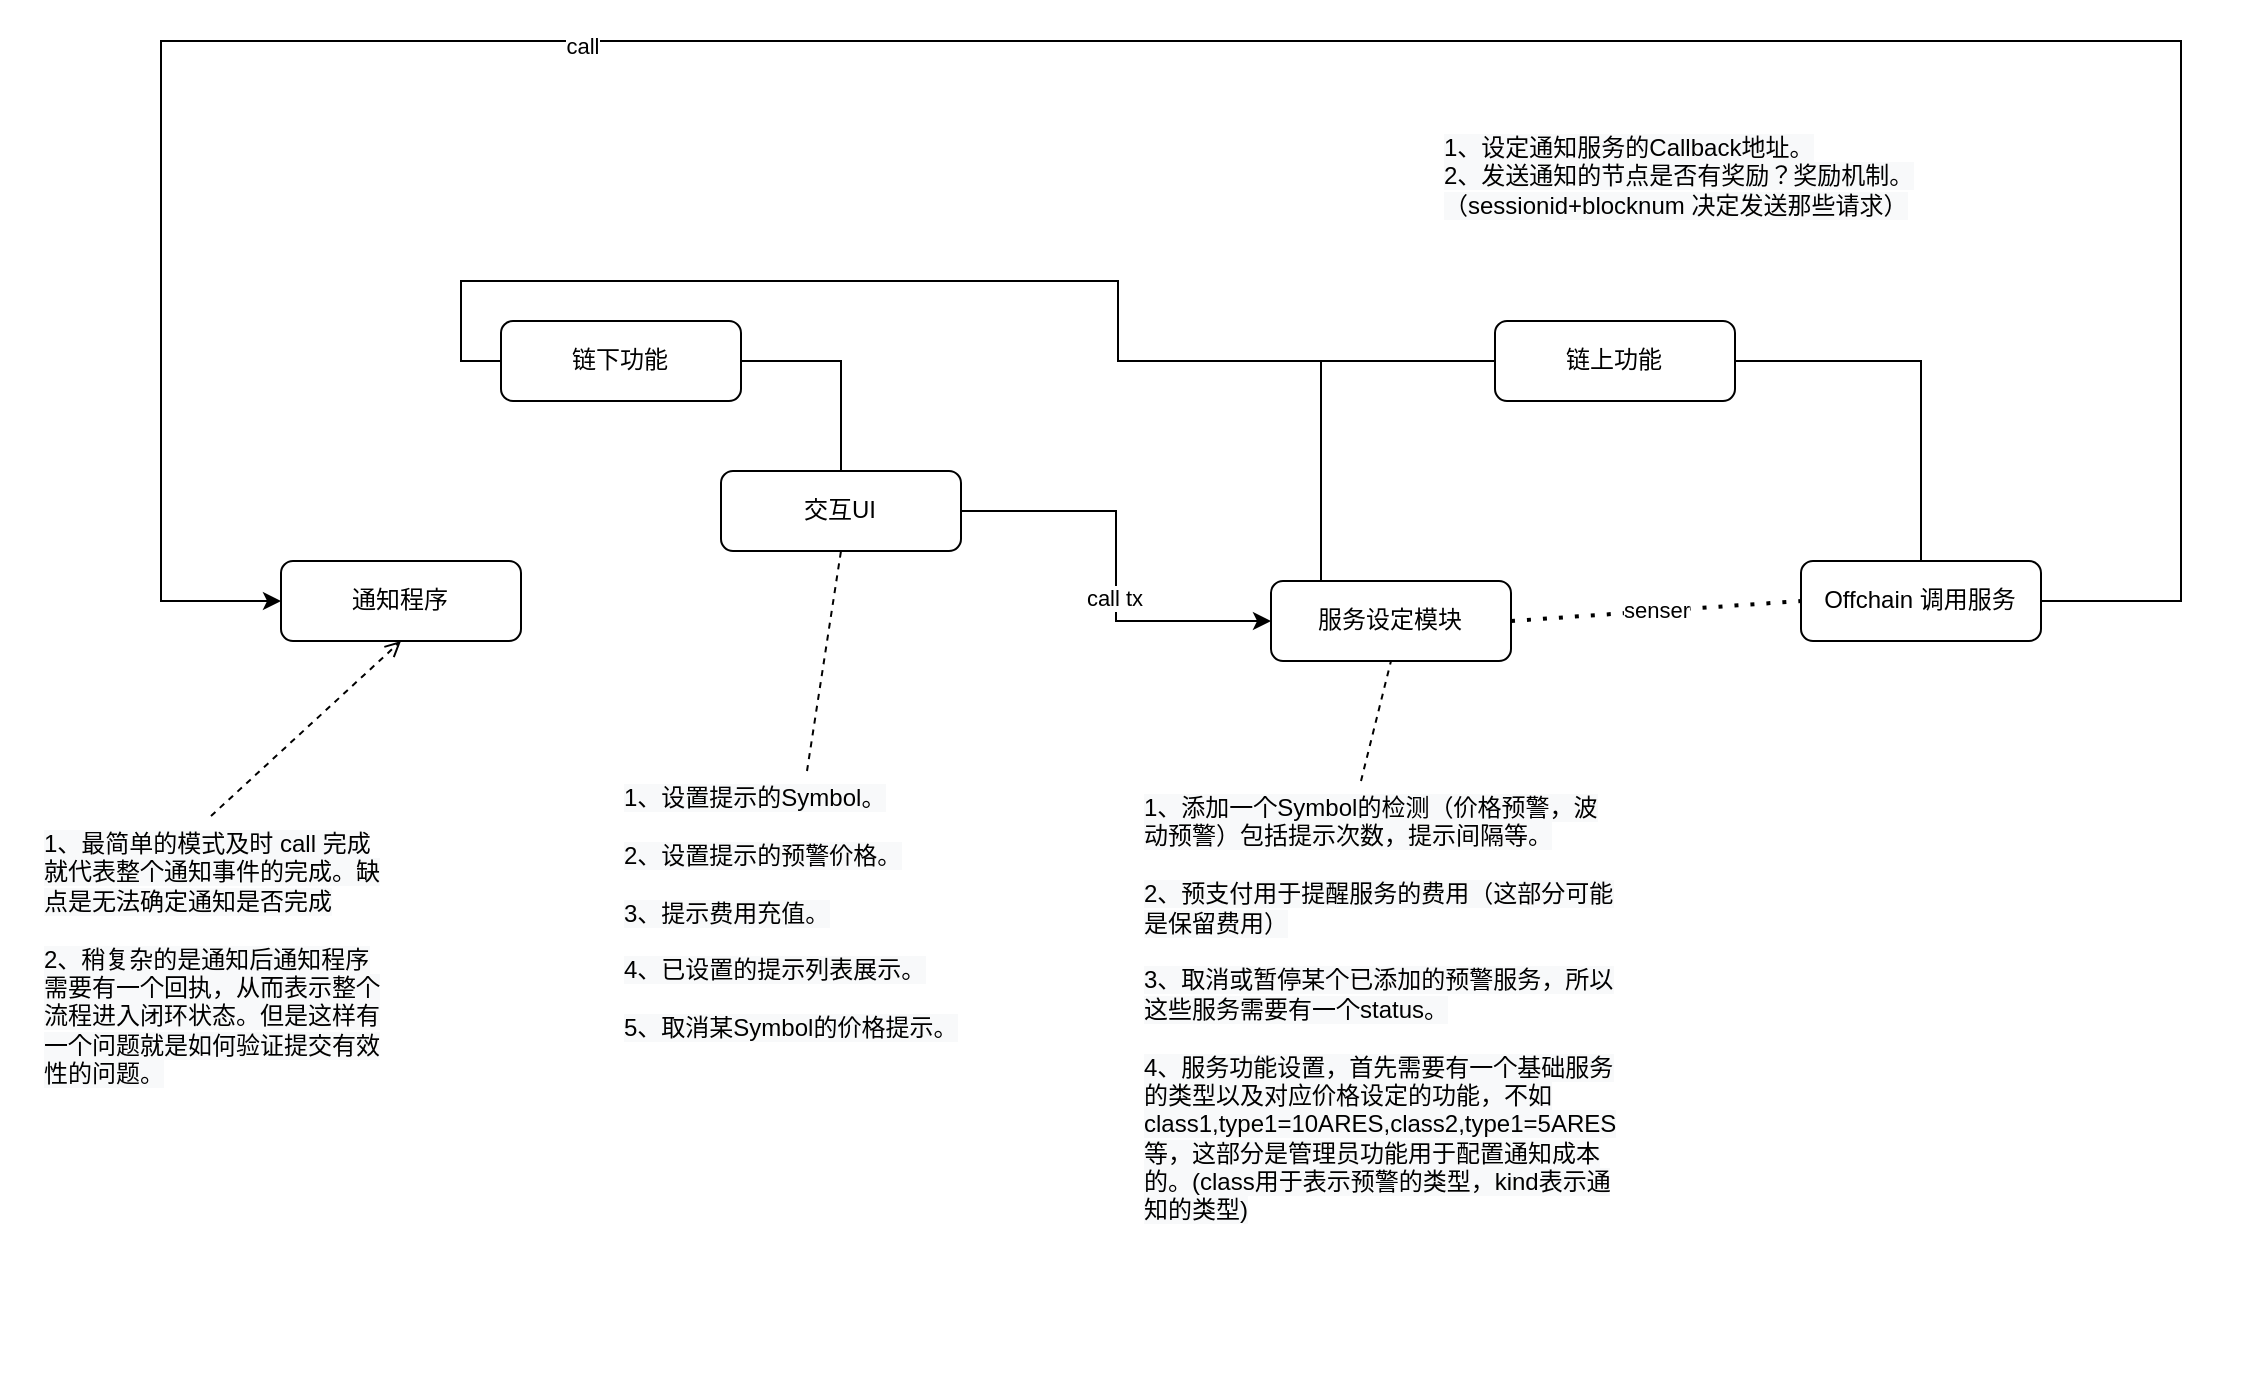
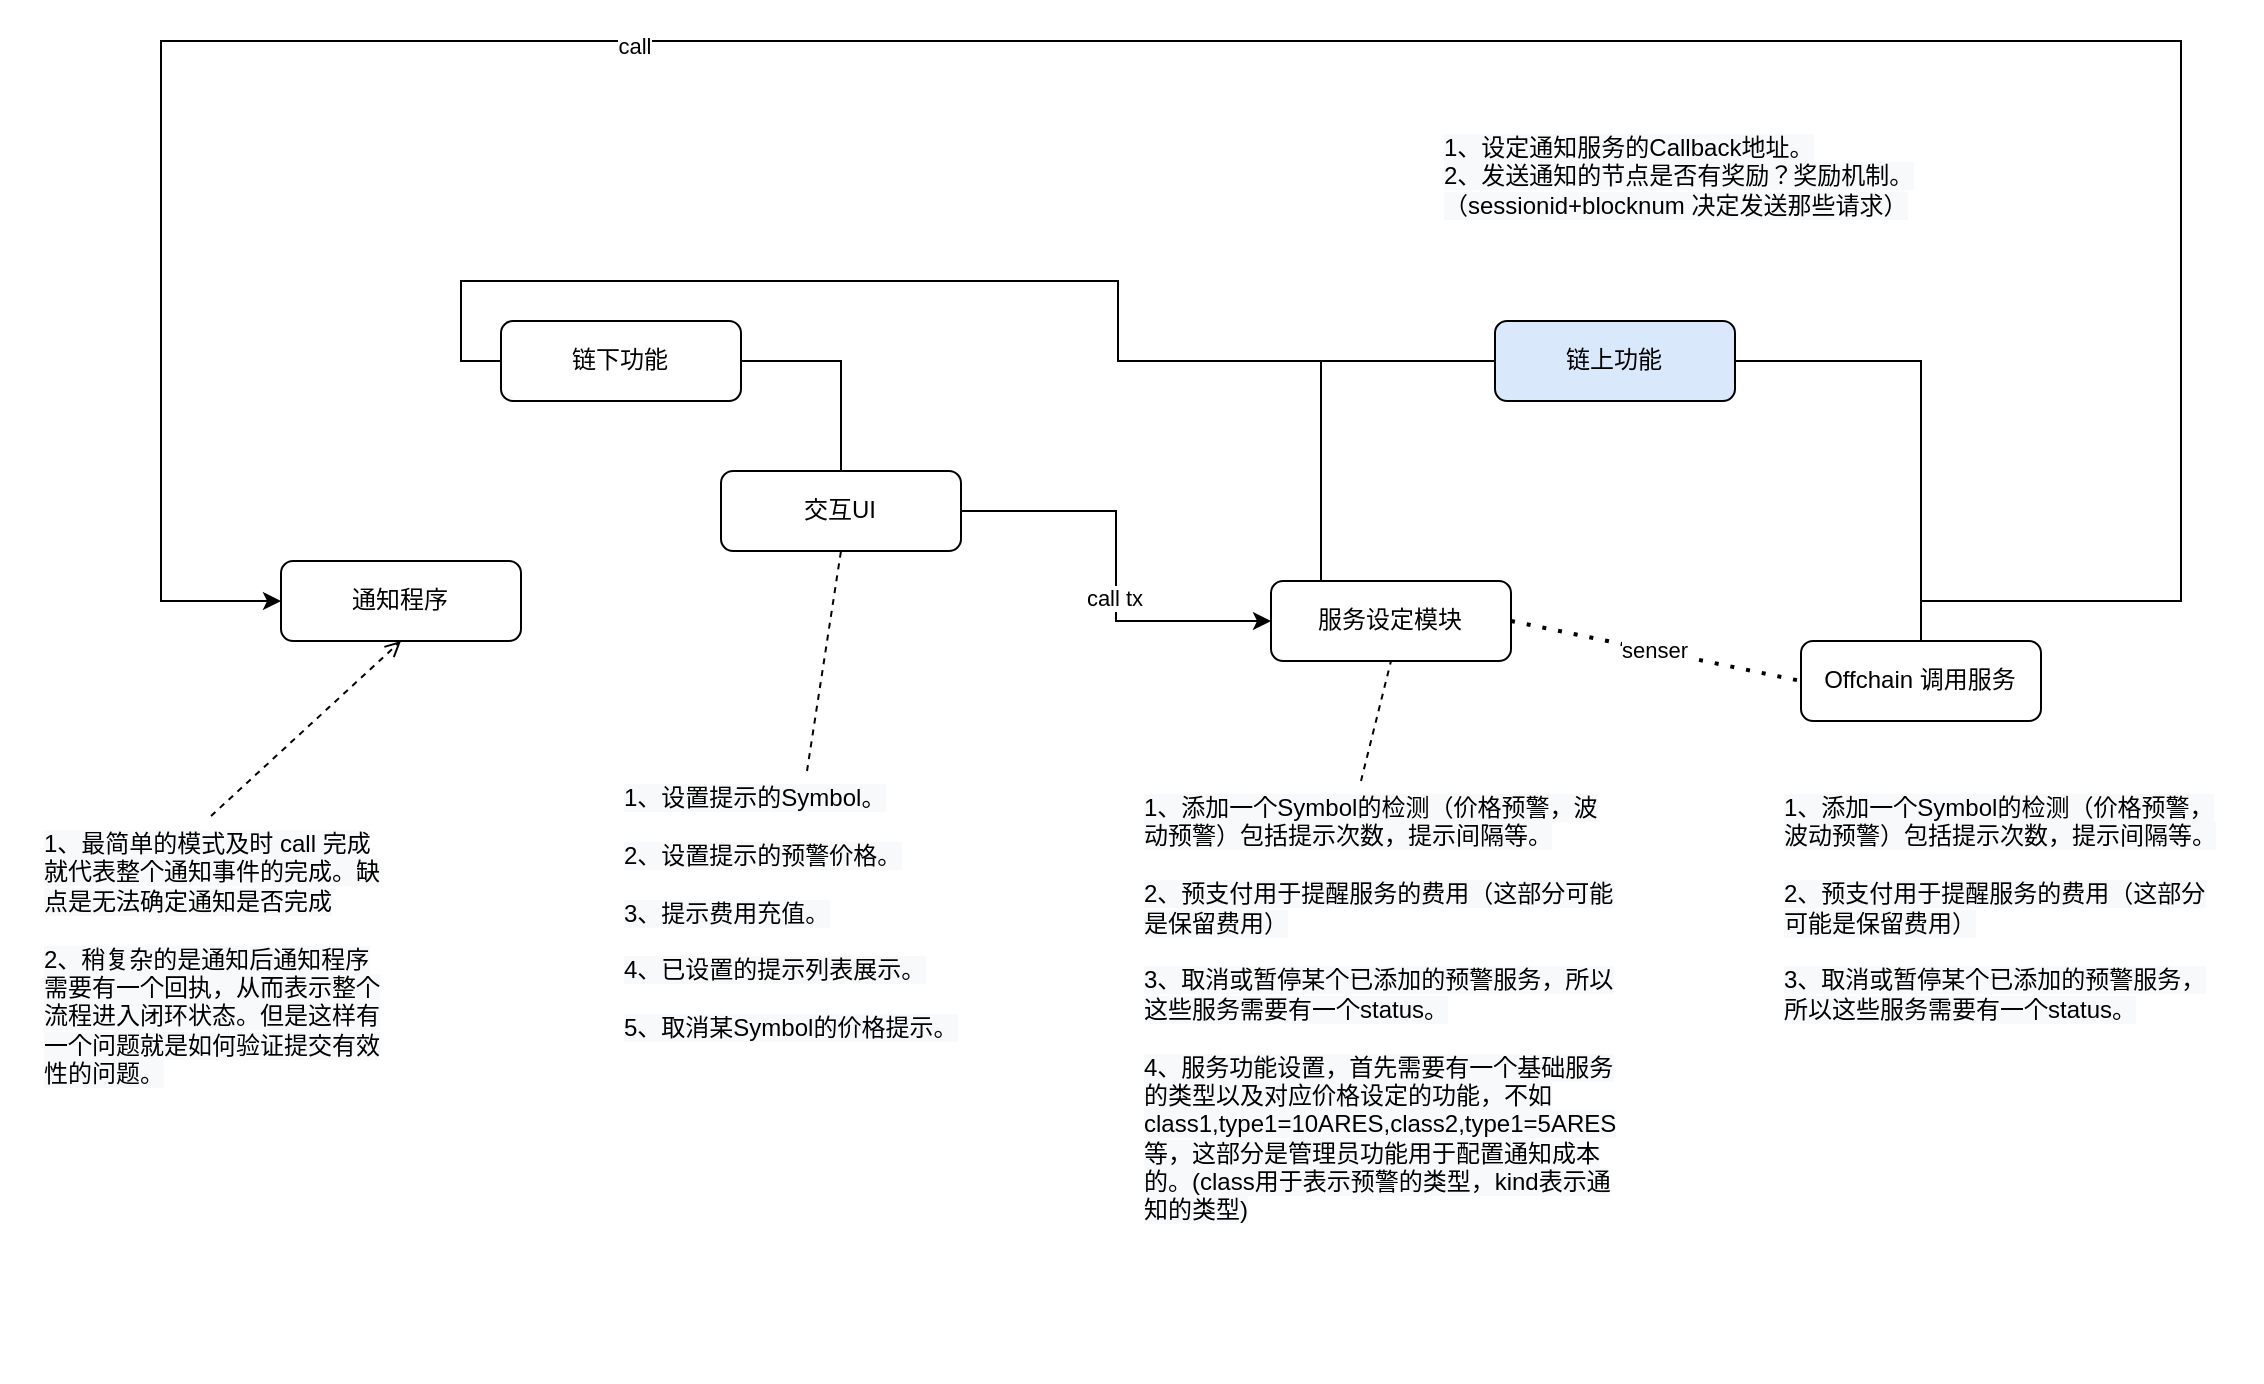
- <mxCell id="4" value="链上功能" style="rounded=1;whiteSpace=wrap;html=1;fontSize=12;glass=0;strokeWidth=1;shadow=0;" parent="1" vertex="1"><mxGeometry x="747" y="160" width="120" height="40" as="geometry" /></mxCell>
+ <mxCell id="4" value="链上功能" style="rounded=1;whiteSpace=wrap;html=1;fontSize=12;glass=0;strokeWidth=1;shadow=0;fillColor=#dae8fc;" parent="1" vertex="1"><mxGeometry x="747" y="160" width="120" height="40" as="geometry" /></mxCell>
- <mxCell id="17" value="Offchain 调用服务" style="rounded=1;whiteSpace=wrap;html=1;fontSize=12;glass=0;strokeWidth=1;shadow=0;" parent="1" vertex="1"><mxGeometry x="900" y="280" width="120" height="40" as="geometry" /></mxCell>
+ <mxCell id="17" value="Offchain 调用服务" style="rounded=1;whiteSpace=wrap;html=1;fontSize=12;glass=0;strokeWidth=1;shadow=0;" parent="1" vertex="1"><mxGeometry x="900" y="320" width="120" height="40" as="geometry" /></mxCell>
+ <mxCell id="22" value="&lt;span style=&quot;color: rgb(0, 0, 0); font-family: Helvetica; font-size: 12px; font-style: normal; font-variant-ligatures: normal; font-variant-caps: normal; font-weight: 400; letter-spacing: normal; orphans: 2; text-align: center; text-indent: 0px; text-transform: none; widows: 2; word-spacing: 0px; -webkit-text-stroke-width: 0px; background-color: rgb(248, 249, 250); text-decoration-thickness: initial; text-decoration-style: initial; text-decoration-color: initial; float: none; display: inline !important;&quot;&gt;1、添加一个Symbol的检测（价格预警，波动预警）包括提示次数，提示间隔等。&lt;br&gt;&lt;br&gt;2、预支付用于提醒服务的费用（这部分可能是保留费用）&lt;br&gt;&lt;br&gt;3、取消或暂停某个已添加的预警服务，所以这些服务需要有一个status。&lt;br&gt;&lt;/span&gt;" style="text;whiteSpace=wrap;html=1;" vertex="1" parent="1"><mxGeometry x="890" y="390" width="220" height="135" as="geometry" /></mxCell>
